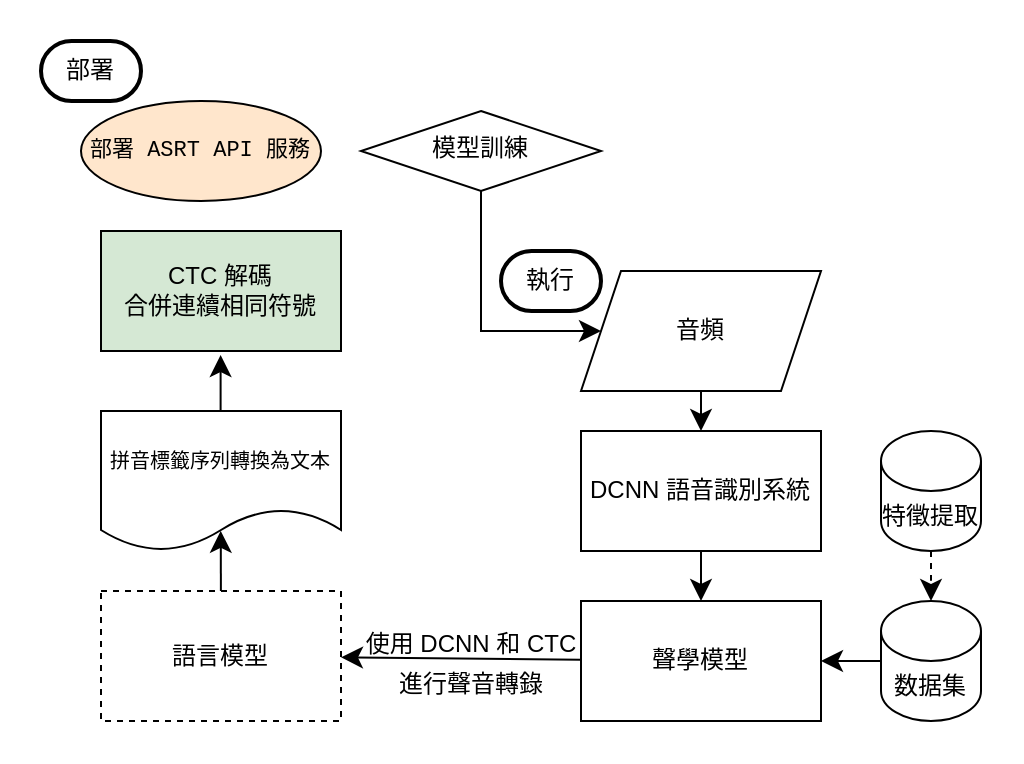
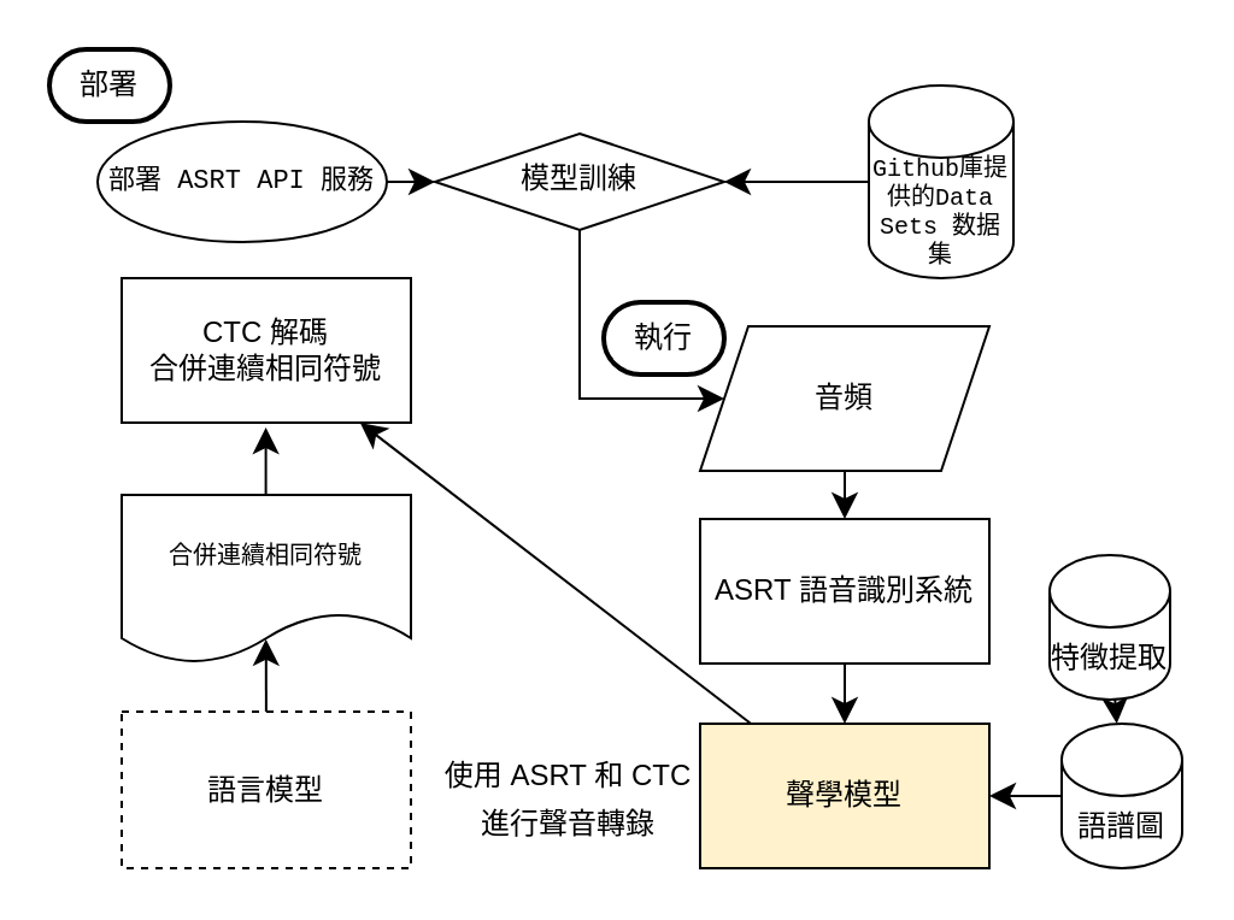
- <mxCell id="3" value="部署 ASRT API 服務" style="ellipse;whiteSpace=wrap;html=1;fontFamily=Courier New;fontSize=11;fillColor=#ffe6cc;" vertex="1" parent="1"><mxGeometry x="40" y="50" width="120" height="50" as="geometry" /></mxCell>
+ <mxCell id="3" value="部署 ASRT API 服務" style="ellipse;whiteSpace=wrap;html=1;fontFamily=Courier New;fontSize=11;" vertex="1" parent="1"><mxGeometry x="40" y="50" width="120" height="50" as="geometry" /></mxCell>
+ <mxCell id="2" value="" style="edgeStyle=none;curved=1;rounded=0;orthogonalLoop=1;jettySize=auto;html=1;fontSize=12;startSize=8;endSize=8;" edge="1" parent="1" source="3" target="4"><mxGeometry relative="1" as="geometry" /></mxCell>
+ <mxCell id="5" value="" style="edgeStyle=none;curved=1;rounded=0;orthogonalLoop=1;jettySize=auto;html=1;fontSize=12;startSize=8;endSize=8;fontFamily=Courier New;" edge="1" parent="1" source="6" target="4"><mxGeometry relative="1" as="geometry" /></mxCell>
+ <mxCell id="6" value="Github庫提供的Data Sets 数据集" style="shape=cylinder3;whiteSpace=wrap;html=1;boundedLbl=1;backgroundOutline=1;size=15;fontSize=10;fontFamily=Courier New;" vertex="1" parent="1"><mxGeometry x="360" y="35" width="60" height="80" as="geometry" /></mxCell>
- <mxCell id="22" value="CTC 解碼&lt;br&gt;合併連續相同符號" style="whiteSpace=wrap;html=1;rounded=0;fillColor=#d5e8d4;" vertex="1" parent="1"><mxGeometry x="50" y="115" width="120" height="60" as="geometry" /></mxCell>
+ <mxCell id="22" value="CTC 解碼&lt;br&gt;合併連續相同符號" style="whiteSpace=wrap;html=1;rounded=0;" vertex="1" parent="1"><mxGeometry x="50" y="115" width="120" height="60" as="geometry" /></mxCell>
- <mxCell id="21" value="拼音標籤序列轉換為文本" style="shape=document;whiteSpace=wrap;html=1;boundedLbl=1;fontSize=10;" vertex="1" parent="1"><mxGeometry x="50" y="205" width="120" height="70" as="geometry" /></mxCell>
+ <mxCell id="21" value="合併連續相同符號" style="shape=document;whiteSpace=wrap;html=1;boundedLbl=1;fontSize=10;" vertex="1" parent="1"><mxGeometry x="50" y="205" width="120" height="70" as="geometry" /></mxCell>
- <mxCell id="9" value="DCNN 語音識別系統" style="rounded=0;whiteSpace=wrap;html=1;" vertex="1" parent="1"><mxGeometry x="290" y="215" width="120" height="60" as="geometry" /></mxCell>
+ <mxCell id="9" value="ASRT 語音識別系統" style="rounded=0;whiteSpace=wrap;html=1;" vertex="1" parent="1"><mxGeometry x="290" y="215" width="120" height="60" as="geometry" /></mxCell>
- <mxCell id="12" value="特徵提取" style="shape=cylinder3;whiteSpace=wrap;html=1;boundedLbl=1;backgroundOutline=1;size=15;" vertex="1" parent="1"><mxGeometry x="440" y="215" width="50" height="60" as="geometry" /></mxCell>
+ <mxCell id="12" value="特徵提取" style="shape=cylinder3;whiteSpace=wrap;html=1;boundedLbl=1;backgroundOutline=1;size=15;" vertex="1" parent="1"><mxGeometry x="435" y="230" width="50" height="60" as="geometry" /></mxCell>
- <mxCell id="15" value="" style="edgeStyle=none;curved=1;rounded=0;orthogonalLoop=1;jettySize=auto;html=1;fontSize=12;startSize=8;endSize=8;" edge="1" parent="1" source="16" target="20"><mxGeometry relative="1" as="geometry" /></mxCell>
+ <mxCell id="15" value="" style="edgeStyle=none;curved=1;rounded=0;orthogonalLoop=1;jettySize=auto;html=1;fontSize=12;startSize=8;endSize=8;" edge="1" parent="1" source="16" target="22"><mxGeometry relative="1" as="geometry" /></mxCell>
- <mxCell id="25" value="&lt;font style=&quot;font-size: 12px;&quot;&gt;使用 DCNN 和 CTC&lt;br&gt;進行聲音轉錄&lt;br&gt;&lt;/font&gt;" style="text;html=1;align=center;verticalAlign=middle;resizable=0;points=[];autosize=1;strokeColor=none;fillColor=none;;fontSize=16;" vertex="1" parent="1"><mxGeometry x="170" y="305" width="130" height="50" as="geometry" /></mxCell>
+ <mxCell id="25" value="&lt;font style=&quot;font-size: 12px;&quot;&gt;使用 ASRT 和 CTC&lt;br&gt;進行聲音轉錄&lt;br&gt;&lt;/font&gt;" style="text;html=1;align=center;verticalAlign=middle;resizable=0;points=[];autosize=1;strokeColor=none;fillColor=none;;fontSize=16;" vertex="1" parent="1"><mxGeometry x="170" y="305" width="130" height="50" as="geometry" /></mxCell>
- <mxCell id="16" value="聲學模型" style="rounded=0;whiteSpace=wrap;html=1;" vertex="1" parent="1"><mxGeometry x="290" y="300" width="120" height="60" as="geometry" /></mxCell>
+ <mxCell id="16" value="聲學模型" style="rounded=0;whiteSpace=wrap;html=1;fillColor=#fff2cc;" vertex="1" parent="1"><mxGeometry x="290" y="300" width="120" height="60" as="geometry" /></mxCell>
- <mxCell id="14" value="数据集" style="shape=cylinder3;whiteSpace=wrap;html=1;boundedLbl=1;backgroundOutline=1;size=15;" vertex="1" parent="1"><mxGeometry x="440" y="300" width="50" height="60" as="geometry" /></mxCell>
+ <mxCell id="14" value="語譜圖" style="shape=cylinder3;whiteSpace=wrap;html=1;boundedLbl=1;backgroundOutline=1;size=15;" vertex="1" parent="1"><mxGeometry x="440" y="300" width="50" height="60" as="geometry" /></mxCell>
